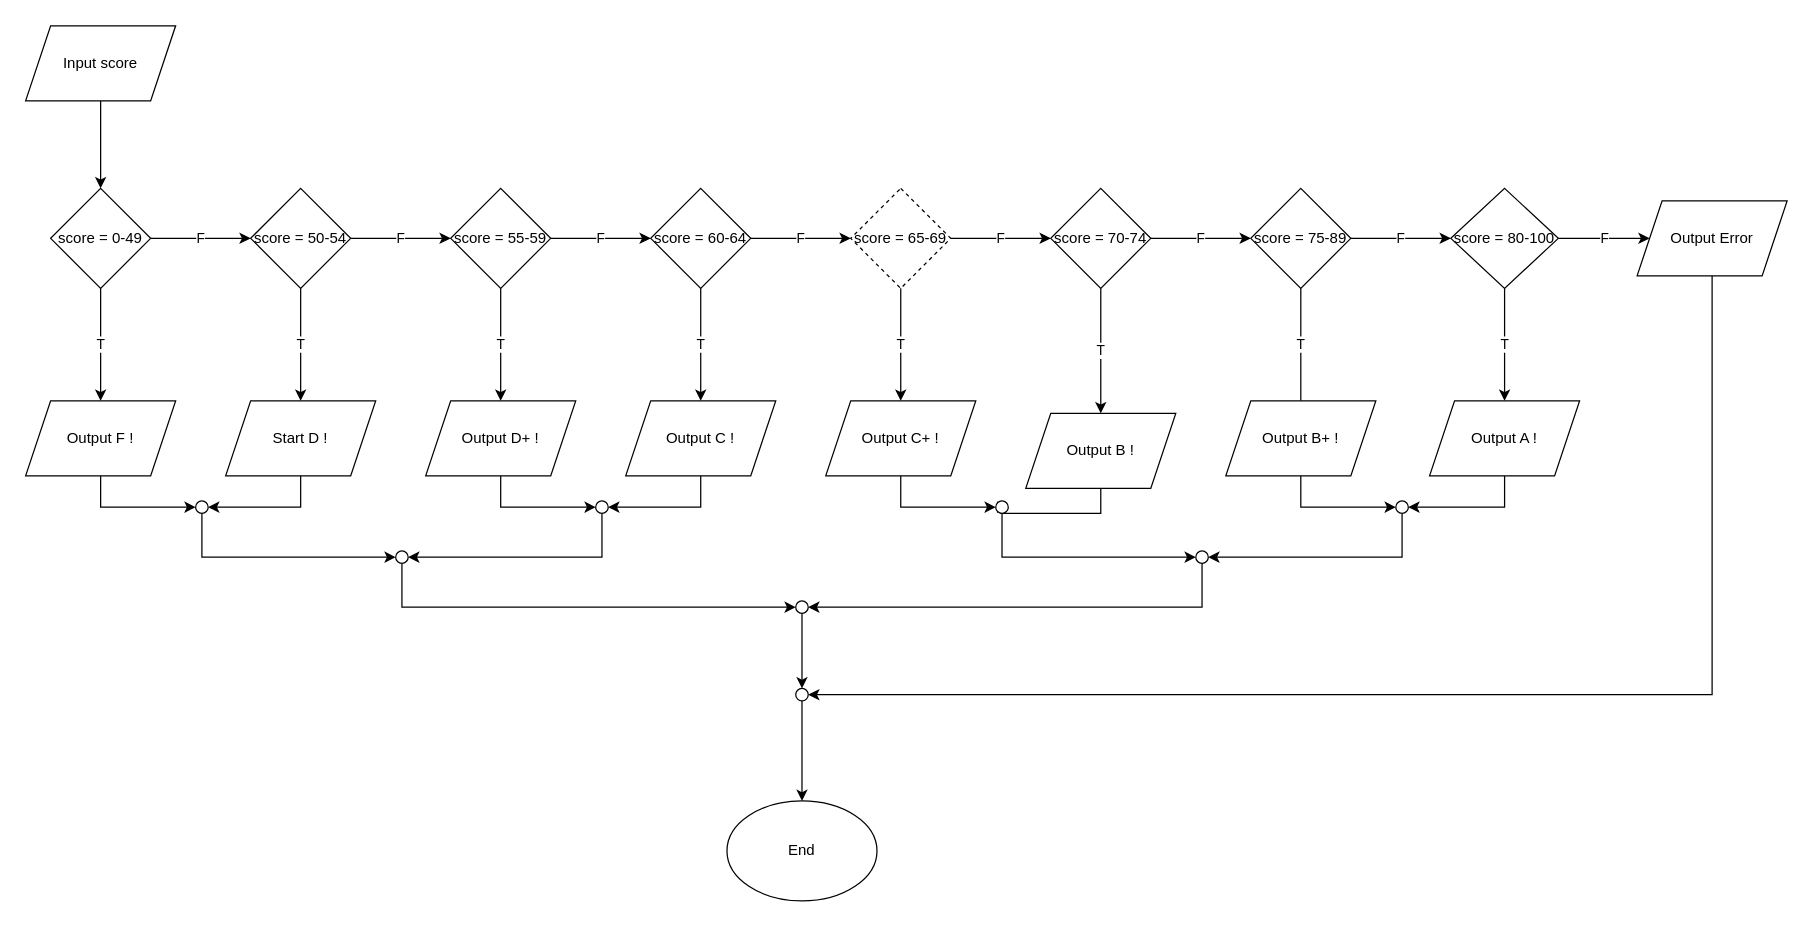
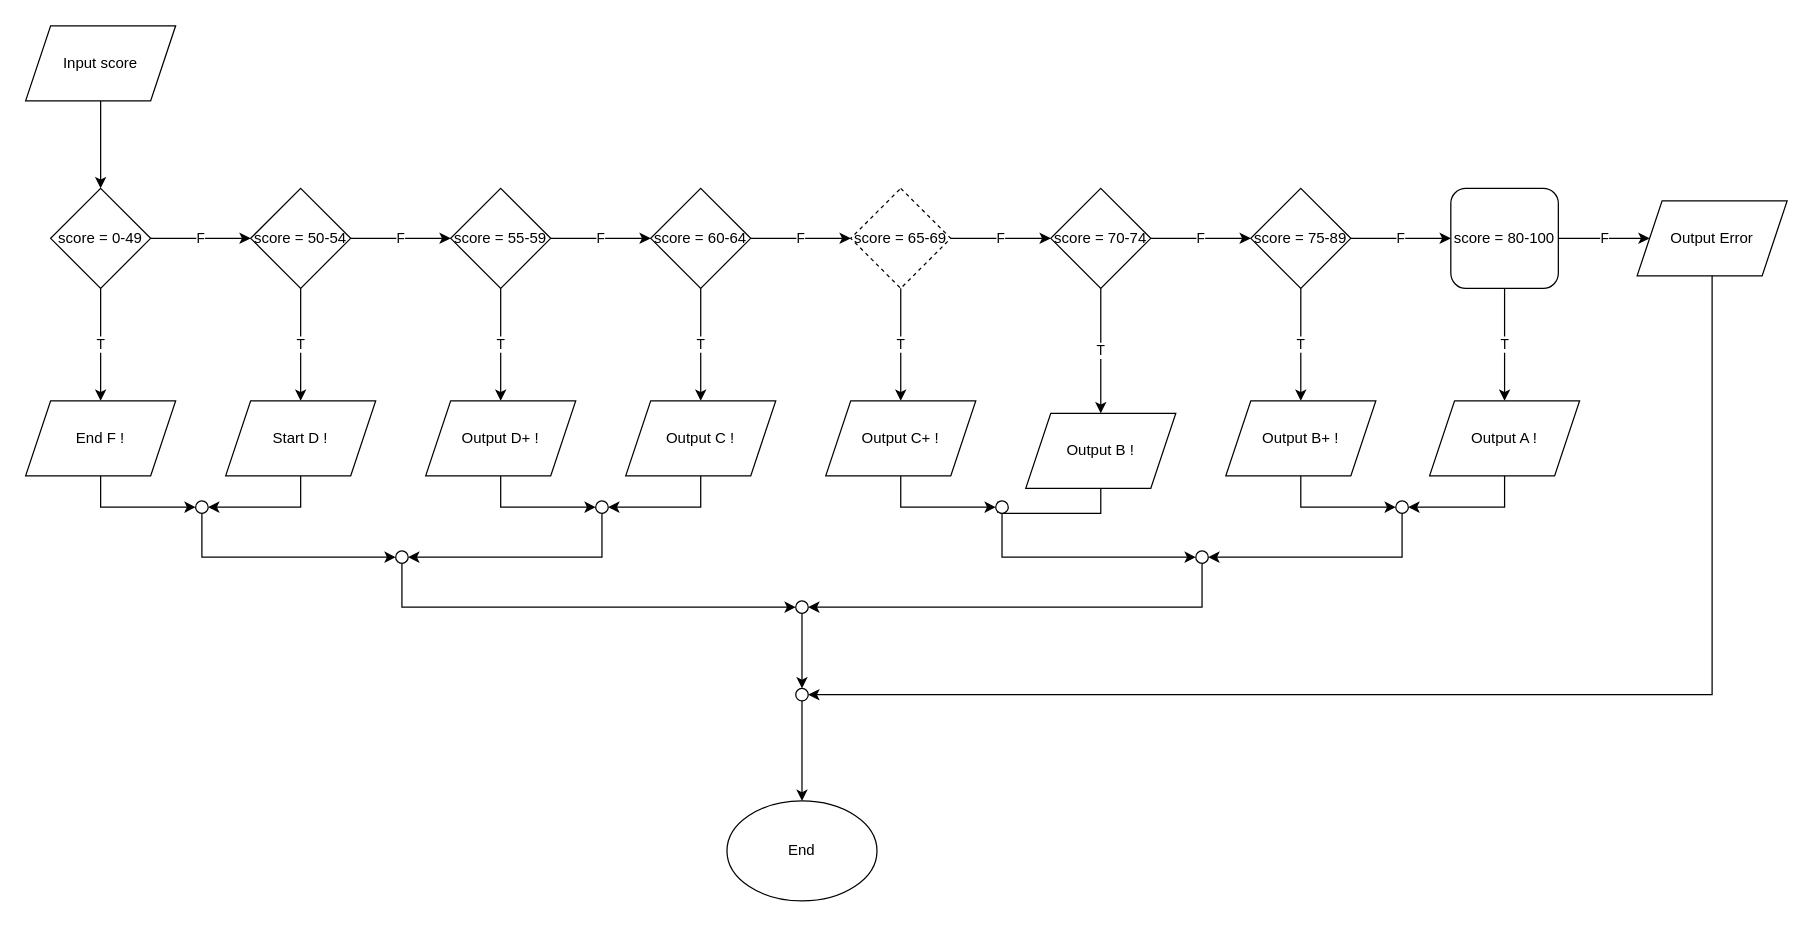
- <mxCell id="27" value="score = 80-100" style="rhombus;whiteSpace=wrap;html=1;" vertex="1" parent="1"><mxGeometry x="1160" y="150" width="86" height="80" as="geometry" /></mxCell>
+ <mxCell id="27" value="score = 80-100" style="whiteSpace=wrap;html=1;rounded=1;" vertex="1" parent="1"><mxGeometry x="1160" y="150" width="86" height="80" as="geometry" /></mxCell>
- <mxCell id="23" value="T" style="edgeStyle=orthogonalEdgeStyle;rounded=0;orthogonalLoop=1;jettySize=auto;html=1;endArrow=none;" edge="1" parent="1" source="24" target="43"><mxGeometry relative="1" as="geometry" /></mxCell>
+ <mxCell id="23" value="T" style="edgeStyle=orthogonalEdgeStyle;rounded=0;orthogonalLoop=1;jettySize=auto;html=1;" edge="1" parent="1" source="24" target="43"><mxGeometry relative="1" as="geometry" /></mxCell>
- <mxCell id="31" value="Output F !" style="shape=parallelogram;perimeter=parallelogramPerimeter;whiteSpace=wrap;html=1;fixedSize=1;" vertex="1" parent="1"><mxGeometry x="20" y="320" width="120" height="60" as="geometry" /></mxCell>
+ <mxCell id="31" value="End F !" style="shape=parallelogram;perimeter=parallelogramPerimeter;whiteSpace=wrap;html=1;fixedSize=1;" vertex="1" parent="1"><mxGeometry x="20" y="320" width="120" height="60" as="geometry" /></mxCell>
